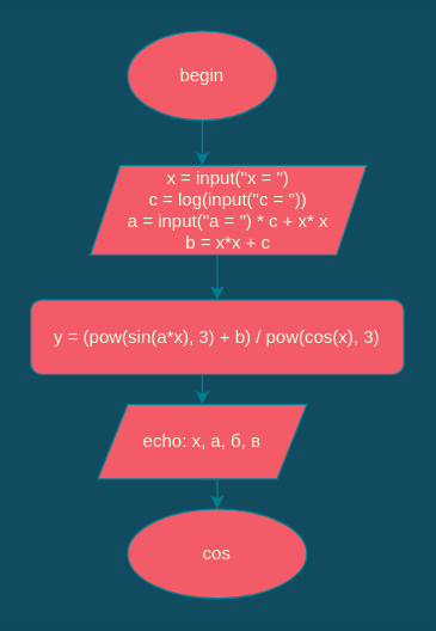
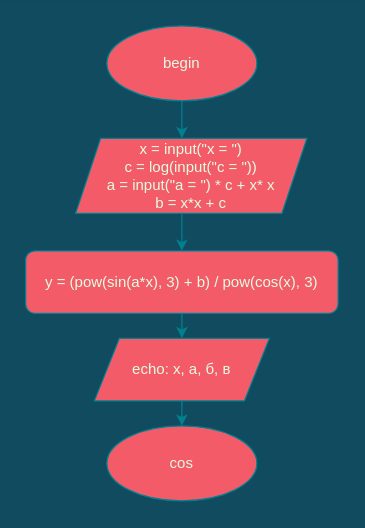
- <mxCell id="3" value="&lt;font style=&quot;vertical-align: inherit&quot;&gt;&lt;font style=&quot;vertical-align: inherit&quot;&gt;&lt;font style=&quot;vertical-align: inherit&quot;&gt;&lt;font style=&quot;vertical-align: inherit&quot;&gt;begin&lt;/font&gt;&lt;/font&gt;&lt;/font&gt;&lt;/font&gt;" style="ellipse;whiteSpace=wrap;html=1;fillColor=#F45B69;strokeColor=#028090;fontColor=#E4FDE1;" vertex="1" parent="1"><mxGeometry x="85" y="20" width="100" height="60" as="geometry" /></mxCell>
+ <mxCell id="3" value="&lt;font style=&quot;vertical-align: inherit&quot;&gt;&lt;font style=&quot;vertical-align: inherit&quot;&gt;&lt;font style=&quot;vertical-align: inherit&quot;&gt;&lt;font style=&quot;vertical-align: inherit&quot;&gt;begin&lt;/font&gt;&lt;/font&gt;&lt;/font&gt;&lt;/font&gt;" style="ellipse;whiteSpace=wrap;html=1;fillColor=#F45B69;strokeColor=#028090;fontColor=#E4FDE1;" vertex="1" parent="1"><mxGeometry x="85" y="20" width="120" height="60" as="geometry" /></mxCell>
- <mxCell id="8" value="&lt;font style=&quot;vertical-align: inherit&quot;&gt;&lt;font style=&quot;vertical-align: inherit&quot;&gt;&lt;font style=&quot;vertical-align: inherit&quot;&gt;&lt;font style=&quot;vertical-align: inherit&quot;&gt;echo: х, а, б, в&lt;/font&gt;&lt;/font&gt;&lt;/font&gt;&lt;/font&gt;" style="shape=parallelogram;perimeter=parallelogramPerimeter;whiteSpace=wrap;html=1;fixedSize=1;fillColor=#F45B69;strokeColor=#028090;fontColor=#E4FDE1;" vertex="1" parent="1"><mxGeometry x="65" y="270" width="140" height="50" as="geometry" /></mxCell>
+ <mxCell id="8" value="&lt;font style=&quot;vertical-align: inherit&quot;&gt;&lt;font style=&quot;vertical-align: inherit&quot;&gt;&lt;font style=&quot;vertical-align: inherit&quot;&gt;&lt;font style=&quot;vertical-align: inherit&quot;&gt;echo: х, а, б, в&lt;/font&gt;&lt;/font&gt;&lt;/font&gt;&lt;/font&gt;" style="shape=parallelogram;perimeter=parallelogramPerimeter;whiteSpace=wrap;html=1;fixedSize=1;fillColor=#F45B69;strokeColor=#028090;fontColor=#E4FDE1;" vertex="1" parent="1"><mxGeometry x="75" y="270" width="140" height="50" as="geometry" /></mxCell>
